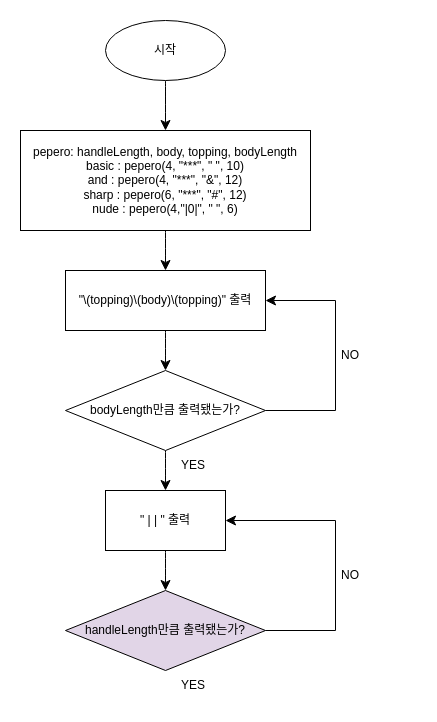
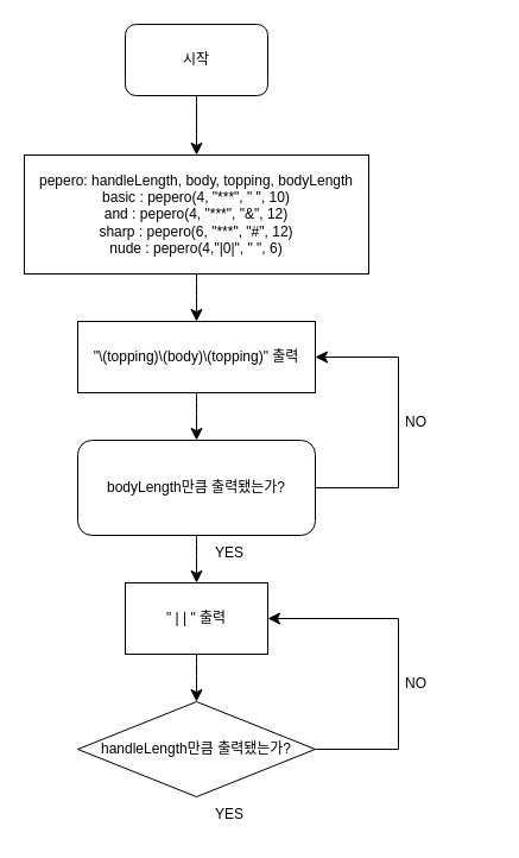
- <mxCell id="3" value="시작" style="ellipse;whiteSpace=wrap;html=1;" vertex="1" parent="1"><mxGeometry x="105" y="20" width="120" height="60" as="geometry" /></mxCell>
+ <mxCell id="3" value="시작" style="whiteSpace=wrap;html=1;rounded=1;" vertex="1" parent="1"><mxGeometry x="105" y="20" width="120" height="60" as="geometry" /></mxCell>
- <mxCell id="10" value="bodyLength만큼 출력됐는가?" style="rhombus;whiteSpace=wrap;html=1;" vertex="1" parent="1"><mxGeometry x="65" y="370" width="200" height="80" as="geometry" /></mxCell>
+ <mxCell id="10" value="bodyLength만큼 출력됐는가?" style="whiteSpace=wrap;html=1;rounded=1;" vertex="1" parent="1"><mxGeometry x="65" y="370" width="200" height="80" as="geometry" /></mxCell>
- <mxCell id="16" value="handleLength만큼 출력됐는가?" style="rhombus;whiteSpace=wrap;html=1;fillColor=#e1d5e7;" vertex="1" parent="1"><mxGeometry x="65" y="590" width="200" height="80" as="geometry" /></mxCell>
+ <mxCell id="16" value="handleLength만큼 출력됐는가?" style="rhombus;whiteSpace=wrap;html=1;" vertex="1" parent="1"><mxGeometry x="65" y="590" width="200" height="80" as="geometry" /></mxCell>
